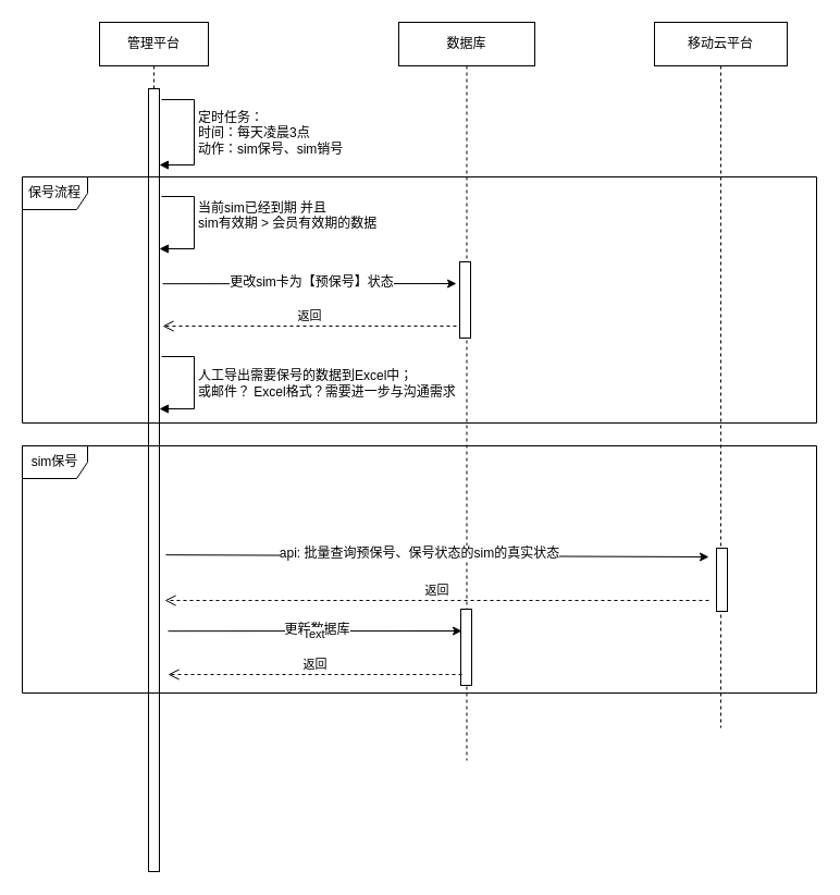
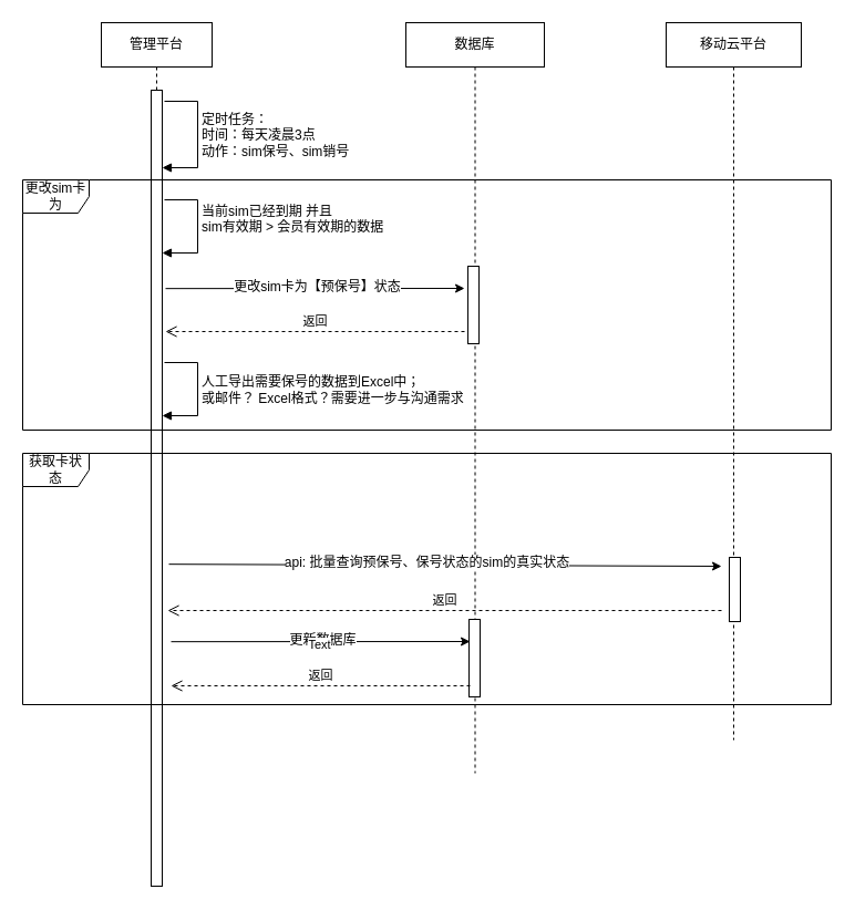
- <mxCell id="18" value="保号流程" style="shape=umlFrame;whiteSpace=wrap;html=1;pointerEvents=0;sketch=0;strokeColor=default;align=center;verticalAlign=middle;fontFamily=Helvetica;fontSize=12;fontColor=default;fillColor=default;" vertex="1" parent="1"><mxGeometry x="20" y="162" width="730" height="226" as="geometry" /></mxCell>
+ <mxCell id="18" value="更改sim卡为" style="shape=umlFrame;whiteSpace=wrap;html=1;pointerEvents=0;sketch=0;strokeColor=default;align=center;verticalAlign=middle;fontFamily=Helvetica;fontSize=12;fontColor=default;fillColor=default;" vertex="1" parent="1"><mxGeometry x="20" y="162" width="730" height="226" as="geometry" /></mxCell>
- <mxCell id="16" value="sim保号" style="shape=umlFrame;whiteSpace=wrap;html=1;pointerEvents=0;sketch=0;strokeColor=default;align=center;verticalAlign=middle;fontFamily=Helvetica;fontSize=12;fontColor=default;fillColor=default;" parent="1" vertex="1"><mxGeometry x="20" y="409" width="730" height="227" as="geometry" /></mxCell>
+ <mxCell id="16" value="获取卡状态" style="shape=umlFrame;whiteSpace=wrap;html=1;pointerEvents=0;sketch=0;strokeColor=default;align=center;verticalAlign=middle;fontFamily=Helvetica;fontSize=12;fontColor=default;fillColor=default;" parent="1" vertex="1"><mxGeometry x="20" y="409" width="730" height="227" as="geometry" /></mxCell>
